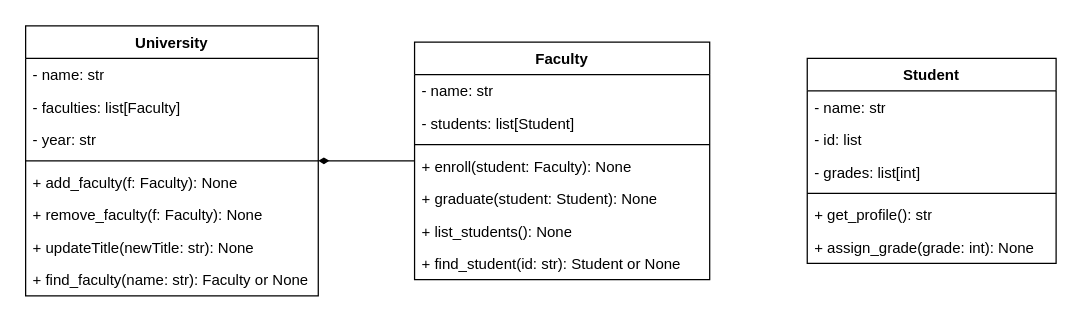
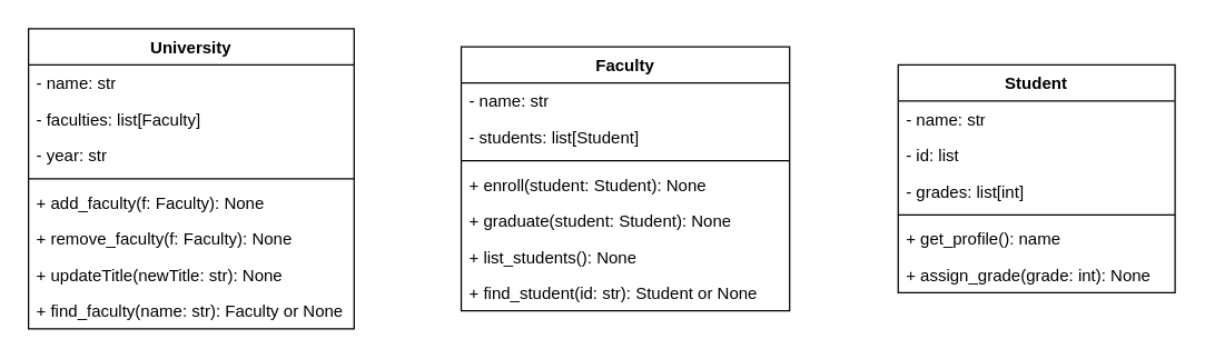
- <mxCell id="11" style="edgeStyle=orthogonalEdgeStyle;rounded=0;orthogonalLoop=1;jettySize=auto;html=1;endArrow=diamondThin;endFill=1;" edge="1" parent="1" source="12" target="2"><mxGeometry relative="1" as="geometry" /></mxCell>
- <mxCell id="16" value="+ enroll(student: Faculty): None" style="text;strokeColor=none;fillColor=none;align=left;verticalAlign=top;spacingLeft=4;spacingRight=4;overflow=hidden;rotatable=0;points=[[0,0.5],[1,0.5]];portConstraint=eastwest;whiteSpace=wrap;html=1;" parent="12" vertex="1"><mxGeometry y="86" width="236" height="26" as="geometry" /></mxCell>
+ <mxCell id="16" value="+ enroll(student: Student): None" style="text;strokeColor=none;fillColor=none;align=left;verticalAlign=top;spacingLeft=4;spacingRight=4;overflow=hidden;rotatable=0;points=[[0,0.5],[1,0.5]];portConstraint=eastwest;whiteSpace=wrap;html=1;" parent="12" vertex="1"><mxGeometry y="86" width="236" height="26" as="geometry" /></mxCell>
- <mxCell id="25" value="+&amp;nbsp;get_profile(): str" style="text;strokeColor=none;fillColor=none;align=left;verticalAlign=top;spacingLeft=4;spacingRight=4;overflow=hidden;rotatable=0;points=[[0,0.5],[1,0.5]];portConstraint=eastwest;whiteSpace=wrap;html=1;" vertex="1" parent="20"><mxGeometry y="112" width="199" height="26" as="geometry" /></mxCell>
+ <mxCell id="25" value="+&amp;nbsp;get_profile(): name" style="text;strokeColor=none;fillColor=none;align=left;verticalAlign=top;spacingLeft=4;spacingRight=4;overflow=hidden;rotatable=0;points=[[0,0.5],[1,0.5]];portConstraint=eastwest;whiteSpace=wrap;html=1;" vertex="1" parent="20"><mxGeometry y="112" width="199" height="26" as="geometry" /></mxCell>
